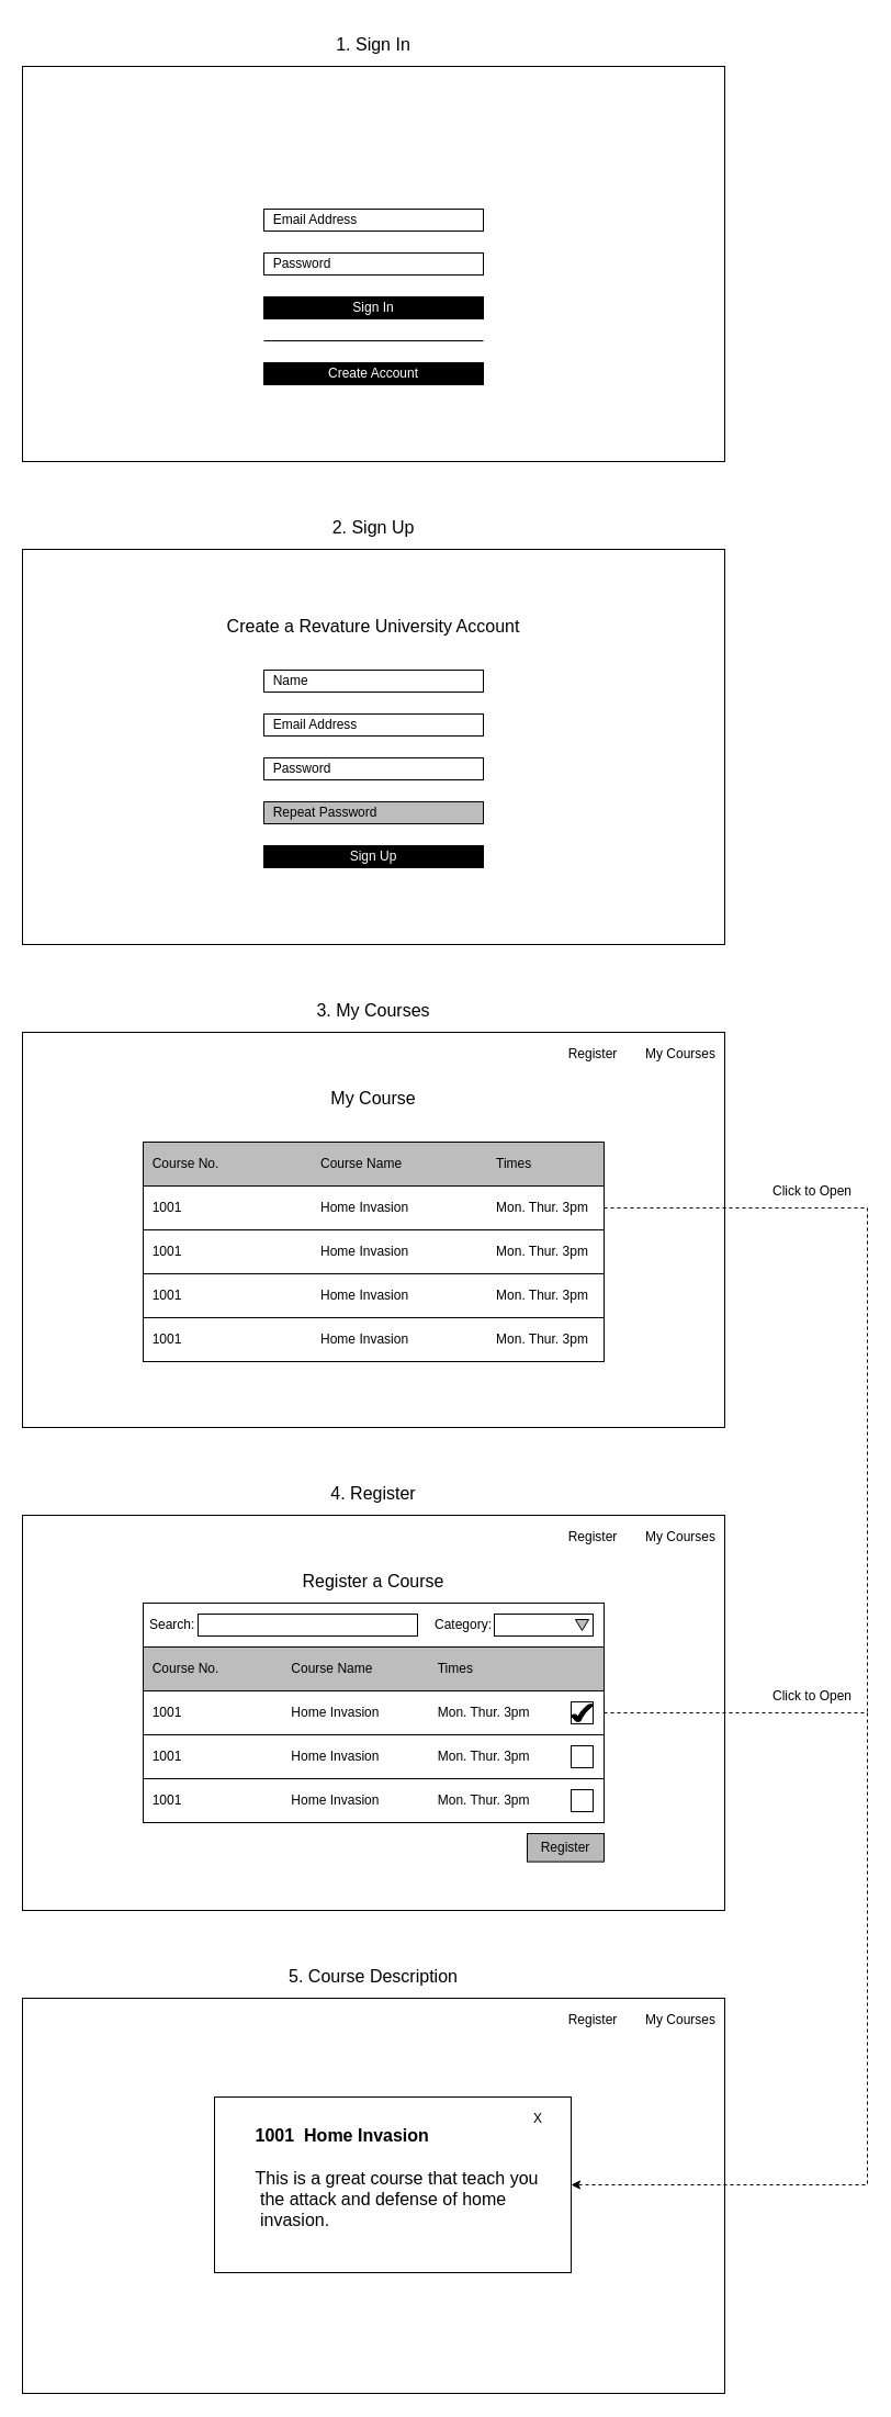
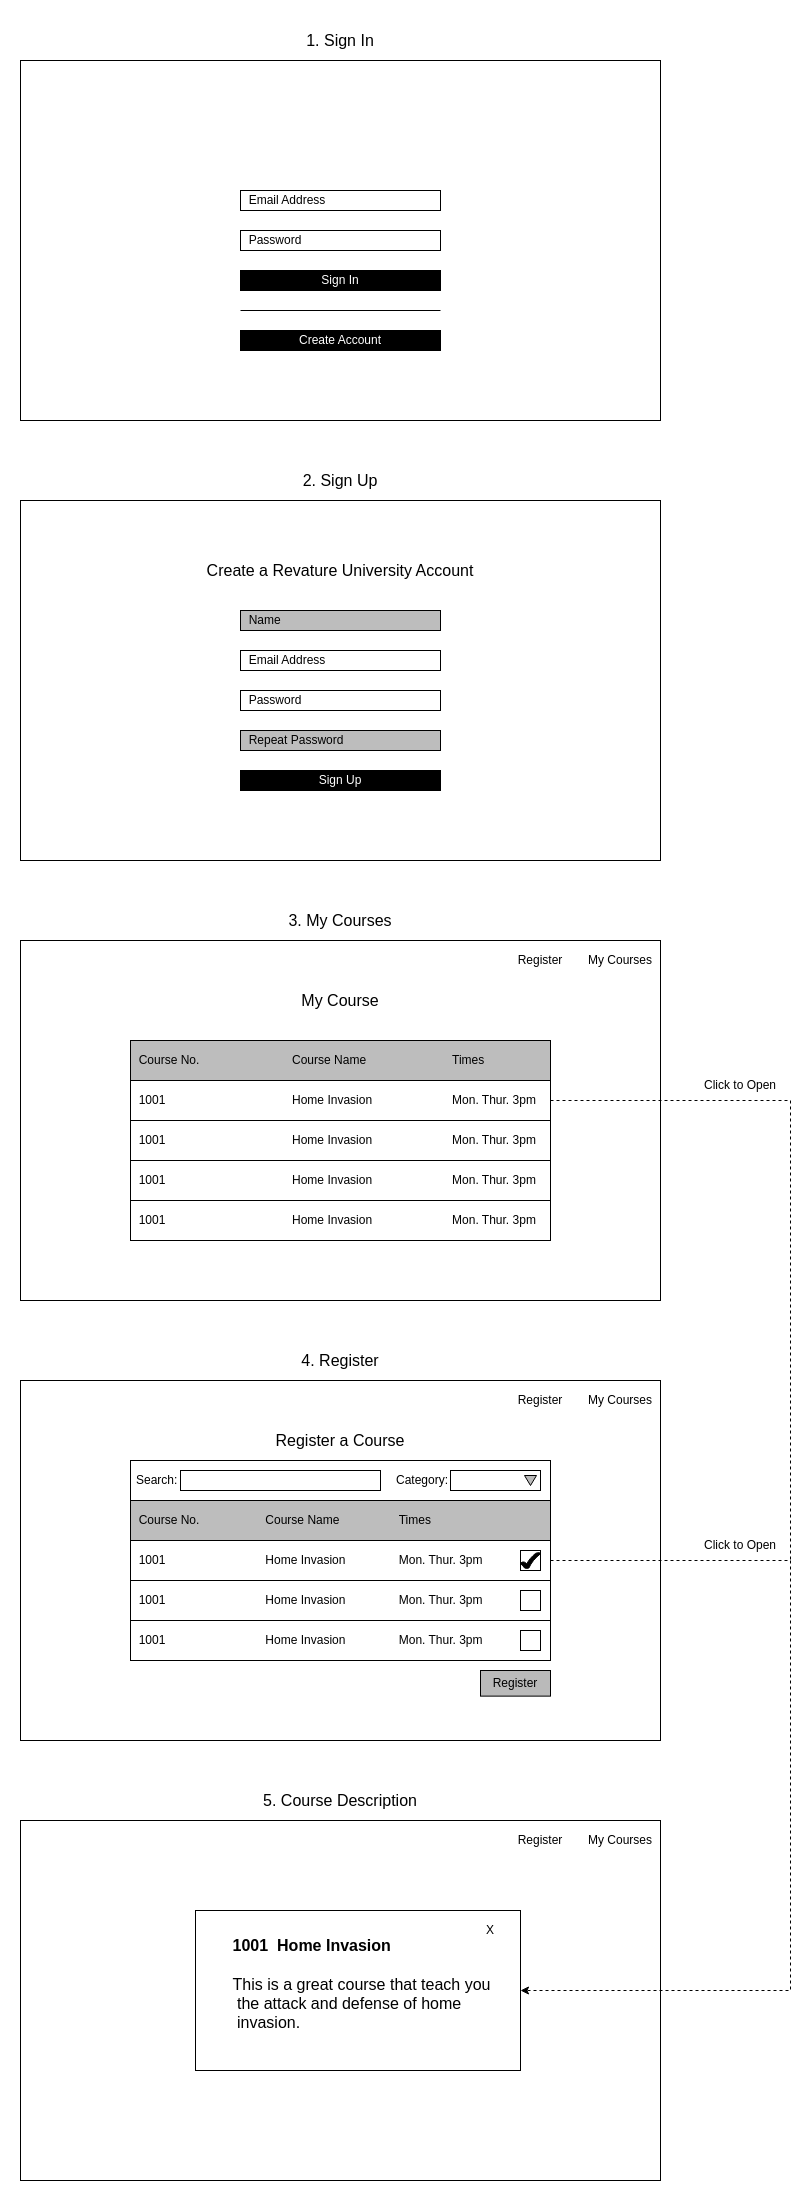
- <mxCell id="57" value="&amp;nbsp; Name" style="rounded=0;whiteSpace=wrap;html=1;align=left;" vertex="1" parent="1"><mxGeometry x="240" y="610" width="200" height="20" as="geometry" /></mxCell>
+ <mxCell id="57" value="&amp;nbsp; Name" style="rounded=0;whiteSpace=wrap;html=1;align=left;fillColor=#bdbdbd;" vertex="1" parent="1"><mxGeometry x="240" y="610" width="200" height="20" as="geometry" /></mxCell>
